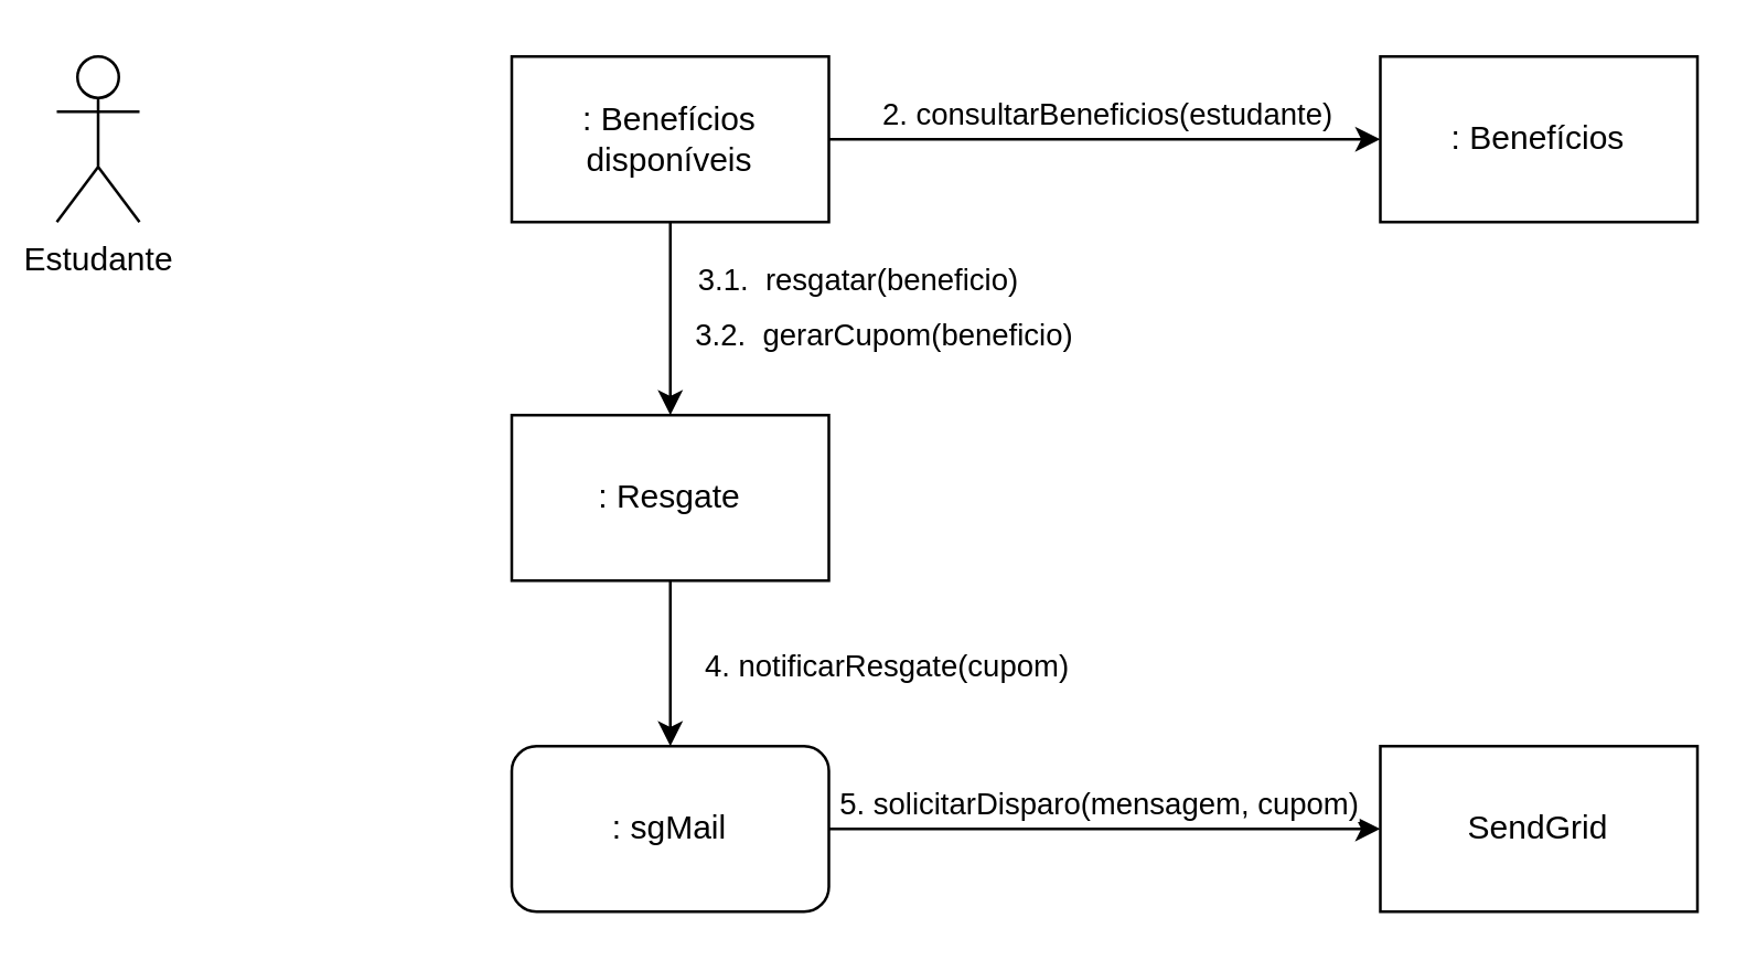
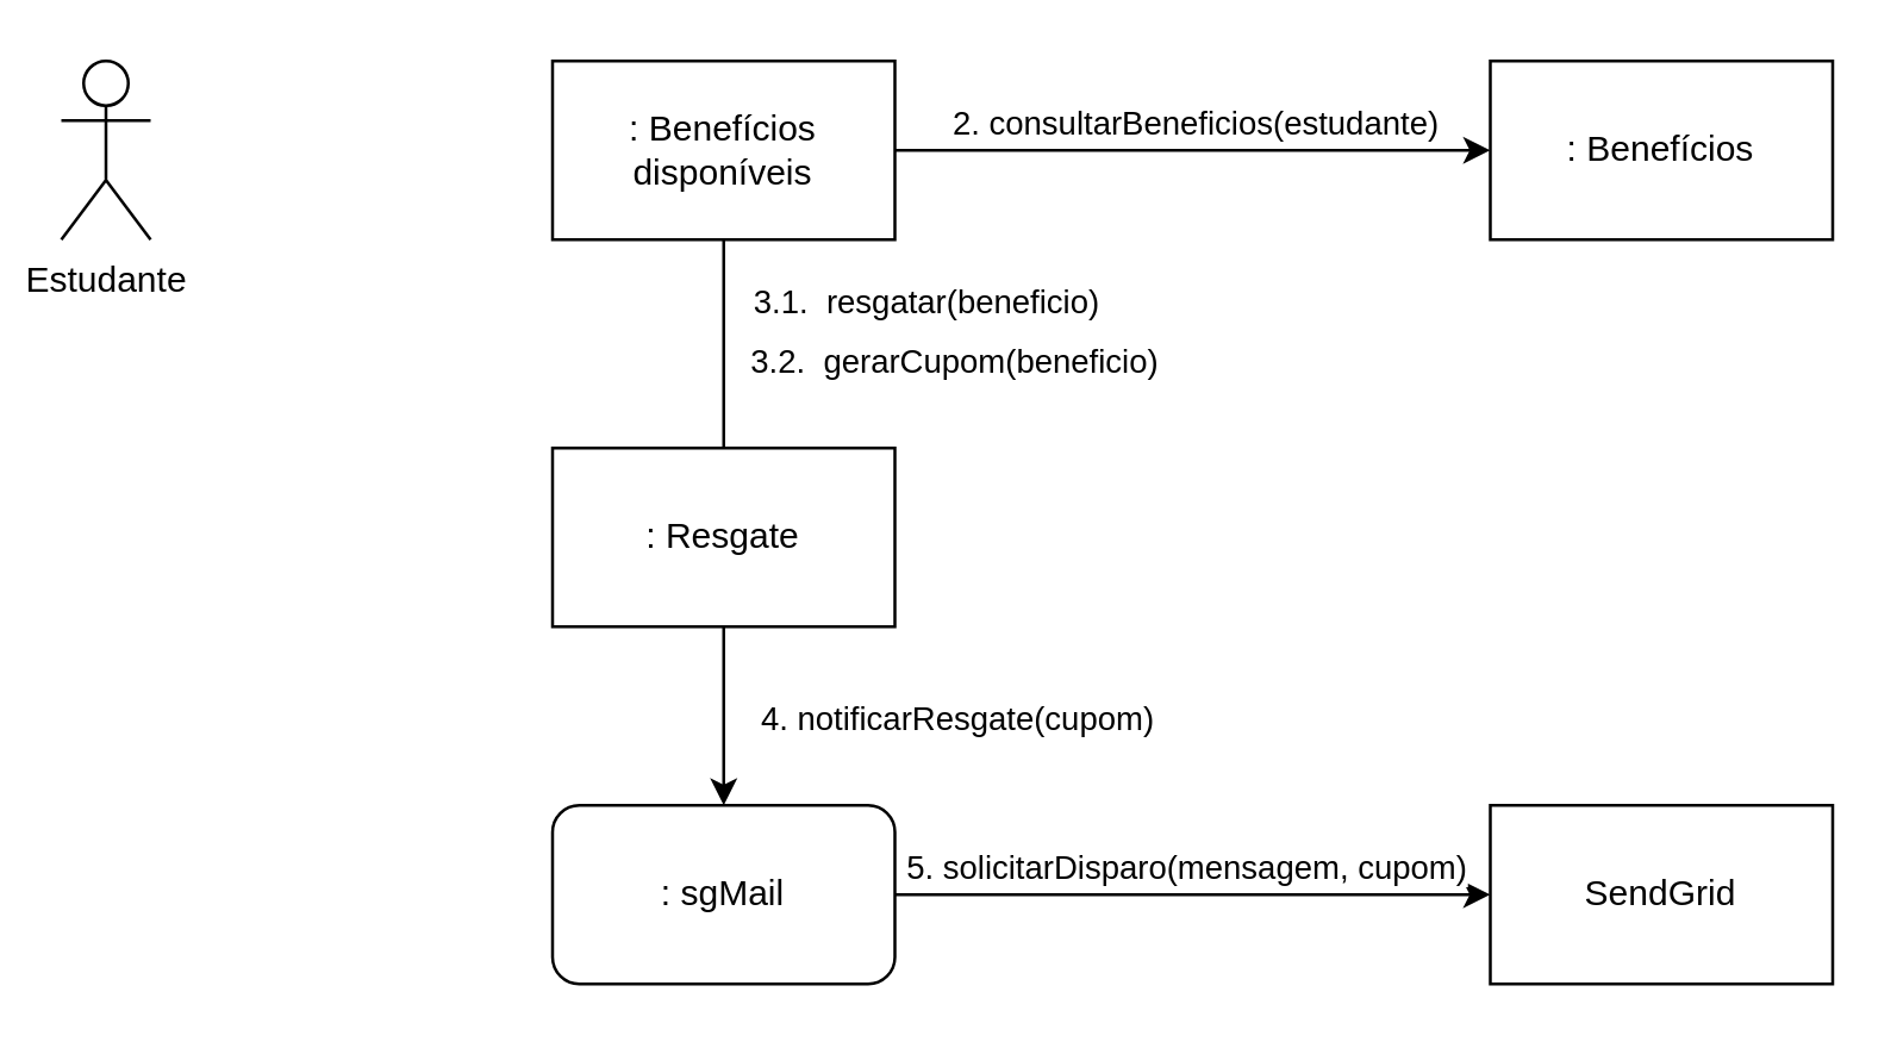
- <mxCell id="3" style="edgeStyle=orthogonalEdgeStyle;rounded=0;orthogonalLoop=1;jettySize=auto;html=1;" edge="1" parent="1" source="7" target="10"><mxGeometry relative="1" as="geometry" /></mxCell>
+ <mxCell id="3" style="edgeStyle=orthogonalEdgeStyle;rounded=0;orthogonalLoop=1;jettySize=auto;html=1;endArrow=none;" edge="1" parent="1" source="7" target="10"><mxGeometry relative="1" as="geometry" /></mxCell>
